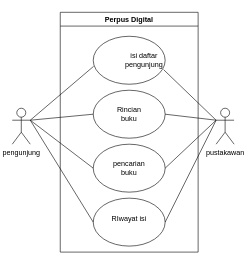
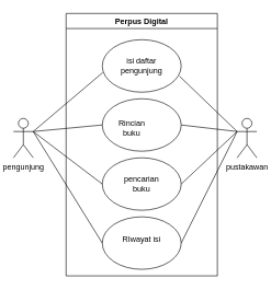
- <mxCell id="4" value="isi daftar pengunjung" style="text;html=1;strokeColor=none;fillColor=none;align=center;verticalAlign=middle;whiteSpace=wrap;rounded=0;" vertex="1" parent="2"><mxGeometry x="110" y="65" width="60" height="30" as="geometry" /></mxCell>
+ <mxCell id="4" value="isi daftar pengunjung" style="text;html=1;strokeColor=none;fillColor=none;align=center;verticalAlign=middle;whiteSpace=wrap;rounded=0;" vertex="1" parent="2"><mxGeometry x="85" y="65" width="60" height="30" as="geometry" /></mxCell>
- <mxCell id="6" value="Rincian buku" style="text;html=1;strokeColor=none;fillColor=none;align=center;verticalAlign=middle;whiteSpace=wrap;rounded=0;" vertex="1" parent="2"><mxGeometry x="85" y="155" width="60" height="30" as="geometry" /></mxCell>
+ <mxCell id="6" value="Rincian buku" style="text;html=1;strokeColor=none;fillColor=none;align=center;verticalAlign=middle;whiteSpace=wrap;rounded=0;" vertex="1" parent="2"><mxGeometry x="70" y="160" width="60" height="30" as="geometry" /></mxCell>
